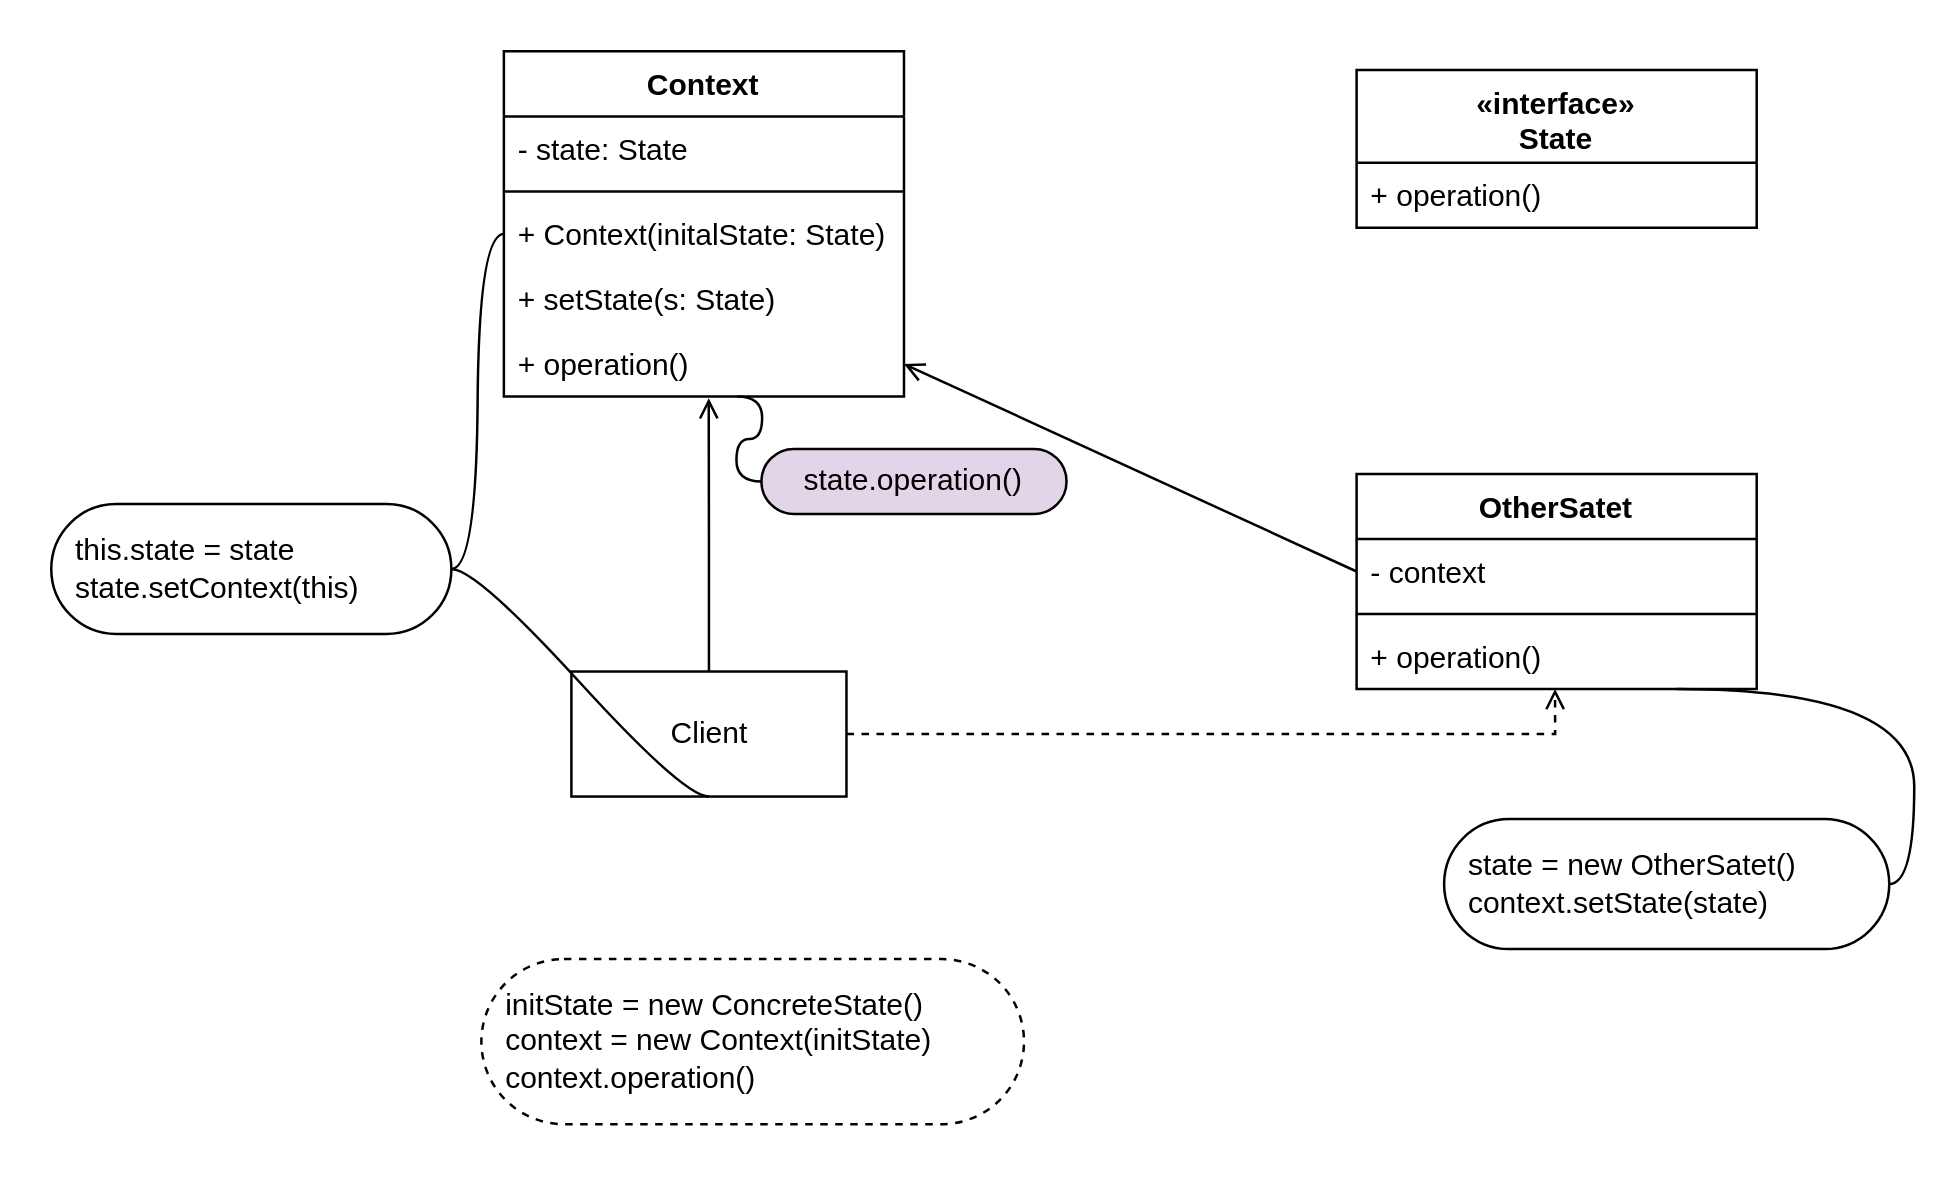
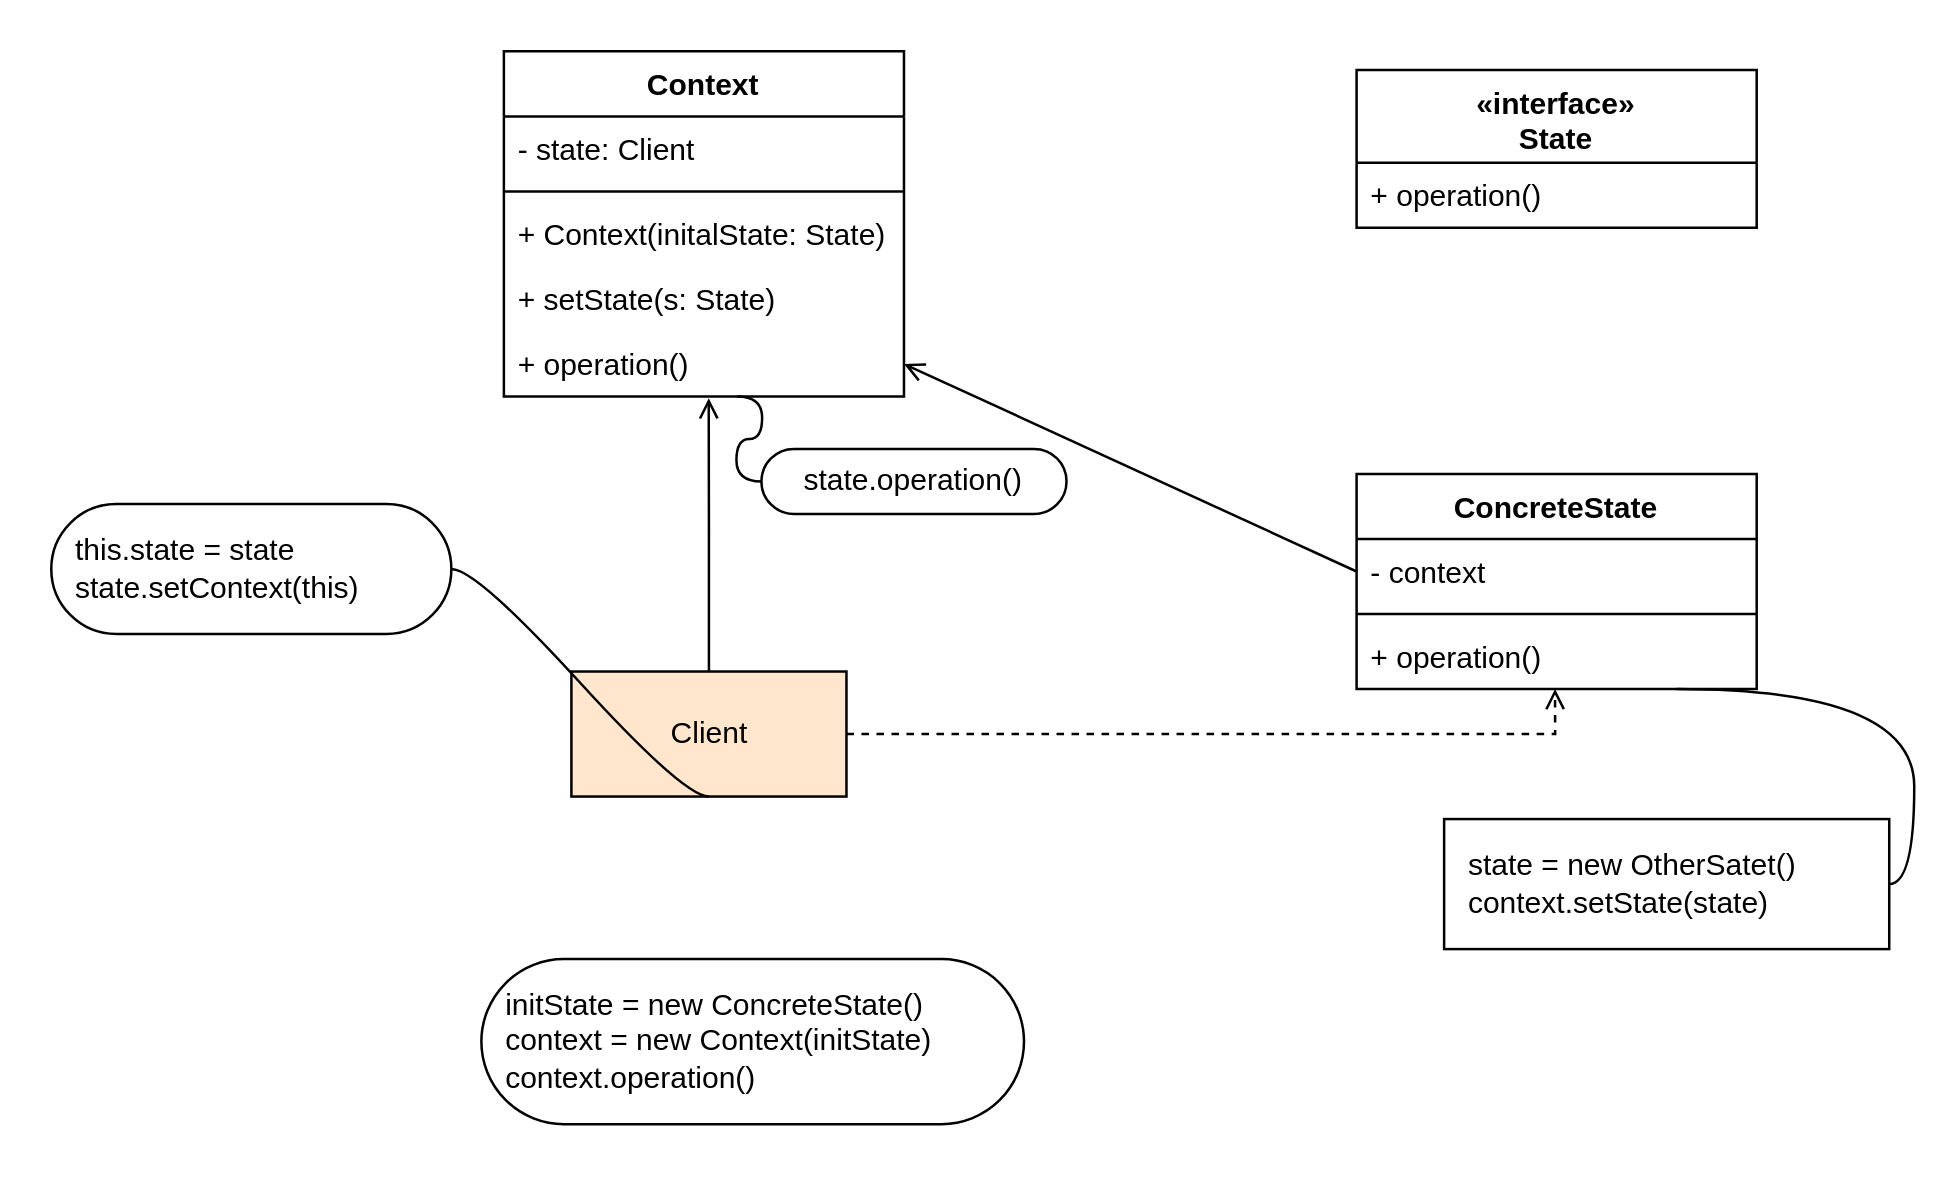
- <mxCell id="3" value="- state: State" style="text;strokeColor=none;fillColor=none;align=left;verticalAlign=top;spacingLeft=4;spacingRight=4;overflow=hidden;rotatable=0;points=[[0,0.5],[1,0.5]];portConstraint=eastwest;" parent="2" vertex="1"><mxGeometry y="26" width="160" height="26" as="geometry" /></mxCell>
+ <mxCell id="3" value="- state: Client" style="text;strokeColor=none;fillColor=none;align=left;verticalAlign=top;spacingLeft=4;spacingRight=4;overflow=hidden;rotatable=0;points=[[0,0.5],[1,0.5]];portConstraint=eastwest;" parent="2" vertex="1"><mxGeometry y="26" width="160" height="26" as="geometry" /></mxCell>
- <mxCell id="21" value="" style="edgeStyle=entityRelationEdgeStyle;startArrow=none;endArrow=none;segment=10;curved=1;rounded=0;exitX=0;exitY=0.5;exitDx=0;exitDy=0;" parent="1" source="5" target="20" edge="1"><mxGeometry relative="1" as="geometry"><mxPoint x="107" y="243" as="sourcePoint" /></mxGeometry></mxCell>
- <mxCell id="22" value="state.operation()" style="whiteSpace=wrap;html=1;rounded=1;arcSize=50;align=center;verticalAlign=middle;strokeWidth=1;autosize=1;spacing=4;treeFolding=1;treeMoving=1;newEdgeStyle={&quot;edgeStyle&quot;:&quot;entityRelationEdgeStyle&quot;,&quot;startArrow&quot;:&quot;none&quot;,&quot;endArrow&quot;:&quot;none&quot;,&quot;segment&quot;:10,&quot;curved&quot;:1};fillColor=#e1d5e7;" parent="1" vertex="1"><mxGeometry x="304" y="179" width="122" height="26" as="geometry" /></mxCell>
+ <mxCell id="22" value="state.operation()" style="whiteSpace=wrap;html=1;rounded=1;arcSize=50;align=center;verticalAlign=middle;strokeWidth=1;autosize=1;spacing=4;treeFolding=1;treeMoving=1;newEdgeStyle={&quot;edgeStyle&quot;:&quot;entityRelationEdgeStyle&quot;,&quot;startArrow&quot;:&quot;none&quot;,&quot;endArrow&quot;:&quot;none&quot;,&quot;segment&quot;:10,&quot;curved&quot;:1};" parent="1" vertex="1"><mxGeometry x="304" y="179" width="122" height="26" as="geometry" /></mxCell>
- <mxCell id="10" value="OtherSatet" style="swimlane;fontStyle=1;align=center;verticalAlign=top;childLayout=stackLayout;horizontal=1;startSize=26;horizontalStack=0;resizeParent=1;resizeParentMax=0;resizeLast=0;collapsible=1;marginBottom=0;" parent="1" vertex="1"><mxGeometry x="542" y="189" width="160" height="86" as="geometry" /></mxCell>
+ <mxCell id="10" value="ConcreteState" style="swimlane;fontStyle=1;align=center;verticalAlign=top;childLayout=stackLayout;horizontal=1;startSize=26;horizontalStack=0;resizeParent=1;resizeParentMax=0;resizeLast=0;collapsible=1;marginBottom=0;" parent="1" vertex="1"><mxGeometry x="542" y="189" width="160" height="86" as="geometry" /></mxCell>
- <mxCell id="16" value="Client" style="html=1;" parent="1" vertex="1"><mxGeometry x="228" y="268" width="110" height="50" as="geometry" /></mxCell>
+ <mxCell id="16" value="Client" style="html=1;fillColor=#ffe6cc;" parent="1" vertex="1"><mxGeometry x="228" y="268" width="110" height="50" as="geometry" /></mxCell>
- <mxCell id="24" value="state = new OtherSatet()&lt;br&gt;context.setState(state)" style="whiteSpace=wrap;html=1;rounded=1;arcSize=50;align=left;verticalAlign=middle;strokeWidth=1;autosize=1;spacing=10;treeFolding=1;treeMoving=1;newEdgeStyle={&quot;edgeStyle&quot;:&quot;entityRelationEdgeStyle&quot;,&quot;startArrow&quot;:&quot;none&quot;,&quot;endArrow&quot;:&quot;none&quot;,&quot;segment&quot;:10,&quot;curved&quot;:1};" parent="1" vertex="1"><mxGeometry x="577" y="327" width="178" height="52" as="geometry" /></mxCell>
+ <mxCell id="24" value="state = new OtherSatet()&lt;br&gt;context.setState(state)" style="whiteSpace=wrap;html=1;arcSize=50;align=left;verticalAlign=middle;strokeWidth=1;autosize=1;spacing=10;treeFolding=1;treeMoving=1;newEdgeStyle={&quot;edgeStyle&quot;:&quot;entityRelationEdgeStyle&quot;,&quot;startArrow&quot;:&quot;none&quot;,&quot;endArrow&quot;:&quot;none&quot;,&quot;segment&quot;:10,&quot;curved&quot;:1};rounded=0;" parent="1" vertex="1"><mxGeometry x="577" y="327" width="178" height="52" as="geometry" /></mxCell>
- <mxCell id="18" value="initState = new ConcreteState()&lt;br&gt;context = new Context(initState)&lt;br&gt;context.operation()" style="whiteSpace=wrap;html=1;rounded=1;arcSize=50;align=left;verticalAlign=middle;strokeWidth=1;autosize=1;spacing=10;treeFolding=1;treeMoving=1;newEdgeStyle={&quot;edgeStyle&quot;:&quot;entityRelationEdgeStyle&quot;,&quot;startArrow&quot;:&quot;none&quot;,&quot;endArrow&quot;:&quot;none&quot;,&quot;segment&quot;:10,&quot;curved&quot;:1};dashed=1;" parent="1" vertex="1"><mxGeometry x="192" y="383" width="217" height="66" as="geometry" /></mxCell>
+ <mxCell id="18" value="initState = new ConcreteState()&lt;br&gt;context = new Context(initState)&lt;br&gt;context.operation()" style="whiteSpace=wrap;html=1;rounded=1;arcSize=50;align=left;verticalAlign=middle;strokeWidth=1;autosize=1;spacing=10;treeFolding=1;treeMoving=1;newEdgeStyle={&quot;edgeStyle&quot;:&quot;entityRelationEdgeStyle&quot;,&quot;startArrow&quot;:&quot;none&quot;,&quot;endArrow&quot;:&quot;none&quot;,&quot;segment&quot;:10,&quot;curved&quot;:1};" parent="1" vertex="1"><mxGeometry x="192" y="383" width="217" height="66" as="geometry" /></mxCell>
